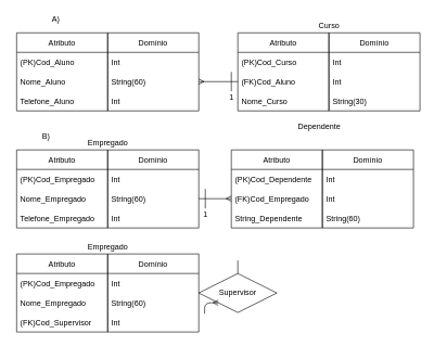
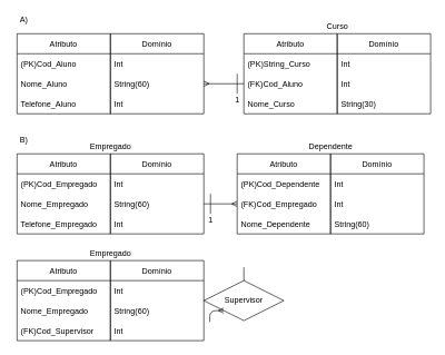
- <mxCell id="52" value="A)" style="text;html=1;align=center;verticalAlign=middle;resizable=0;points=[];autosize=1;strokeColor=none;fillColor=none;" vertex="1" parent="1"><mxGeometry x="70" y="20" width="30" height="20" as="geometry" /></mxCell>
+ <mxCell id="52" value="A)" style="text;html=1;align=center;verticalAlign=middle;resizable=0;points=[];autosize=1;strokeColor=none;fillColor=none;" vertex="1" parent="1"><mxGeometry x="20" y="20" width="30" height="20" as="geometry" /></mxCell>
- <mxCell id="11" value="(PK)Cod_Curso" style="text;strokeColor=none;fillColor=none;align=left;verticalAlign=middle;spacingLeft=4;spacingRight=4;overflow=hidden;points=[[0,0.5],[1,0.5]];portConstraint=eastwest;rotatable=0;rounded=0;sketch=0;" vertex="1" parent="10"><mxGeometry y="30" width="140" height="30" as="geometry" /></mxCell>
+ <mxCell id="11" value="(PK)String_Curso" style="text;strokeColor=none;fillColor=none;align=left;verticalAlign=middle;spacingLeft=4;spacingRight=4;overflow=hidden;points=[[0,0.5],[1,0.5]];portConstraint=eastwest;rotatable=0;rounded=0;sketch=0;" vertex="1" parent="10"><mxGeometry y="30" width="140" height="30" as="geometry" /></mxCell>
- <mxCell id="38" value="Dependente" style="text;html=1;align=center;verticalAlign=middle;resizable=0;points=[];autosize=1;strokeColor=none;fillColor=none;" vertex="1" parent="1"><mxGeometry x="450" y="185" width="80" height="20" as="geometry" /></mxCell>
+ <mxCell id="38" value="Dependente" style="text;html=1;align=center;verticalAlign=middle;resizable=0;points=[];autosize=1;strokeColor=none;fillColor=none;" vertex="1" parent="1"><mxGeometry x="455" y="210" width="80" height="20" as="geometry" /></mxCell>
- <mxCell id="53" value="B)" style="text;html=1;align=center;verticalAlign=middle;resizable=0;points=[];autosize=1;strokeColor=none;fillColor=none;" vertex="1" parent="1"><mxGeometry x="55" y="200" width="30" height="20" as="geometry" /></mxCell>
+ <mxCell id="53" value="B)" style="text;html=1;align=center;verticalAlign=middle;resizable=0;points=[];autosize=1;strokeColor=none;fillColor=none;" vertex="1" parent="1"><mxGeometry x="20" y="200" width="30" height="20" as="geometry" /></mxCell>
- <mxCell id="33" value="String_Dependente" style="text;strokeColor=none;fillColor=none;align=left;verticalAlign=middle;spacingLeft=4;spacingRight=4;overflow=hidden;points=[[0,0.5],[1,0.5]];portConstraint=eastwest;rotatable=0;rounded=0;sketch=0;" vertex="1" parent="30"><mxGeometry y="90" width="140" height="30" as="geometry" /></mxCell>
+ <mxCell id="33" value="Nome_Dependente" style="text;strokeColor=none;fillColor=none;align=left;verticalAlign=middle;spacingLeft=4;spacingRight=4;overflow=hidden;points=[[0,0.5],[1,0.5]];portConstraint=eastwest;rotatable=0;rounded=0;sketch=0;" vertex="1" parent="30"><mxGeometry y="90" width="140" height="30" as="geometry" /></mxCell>
